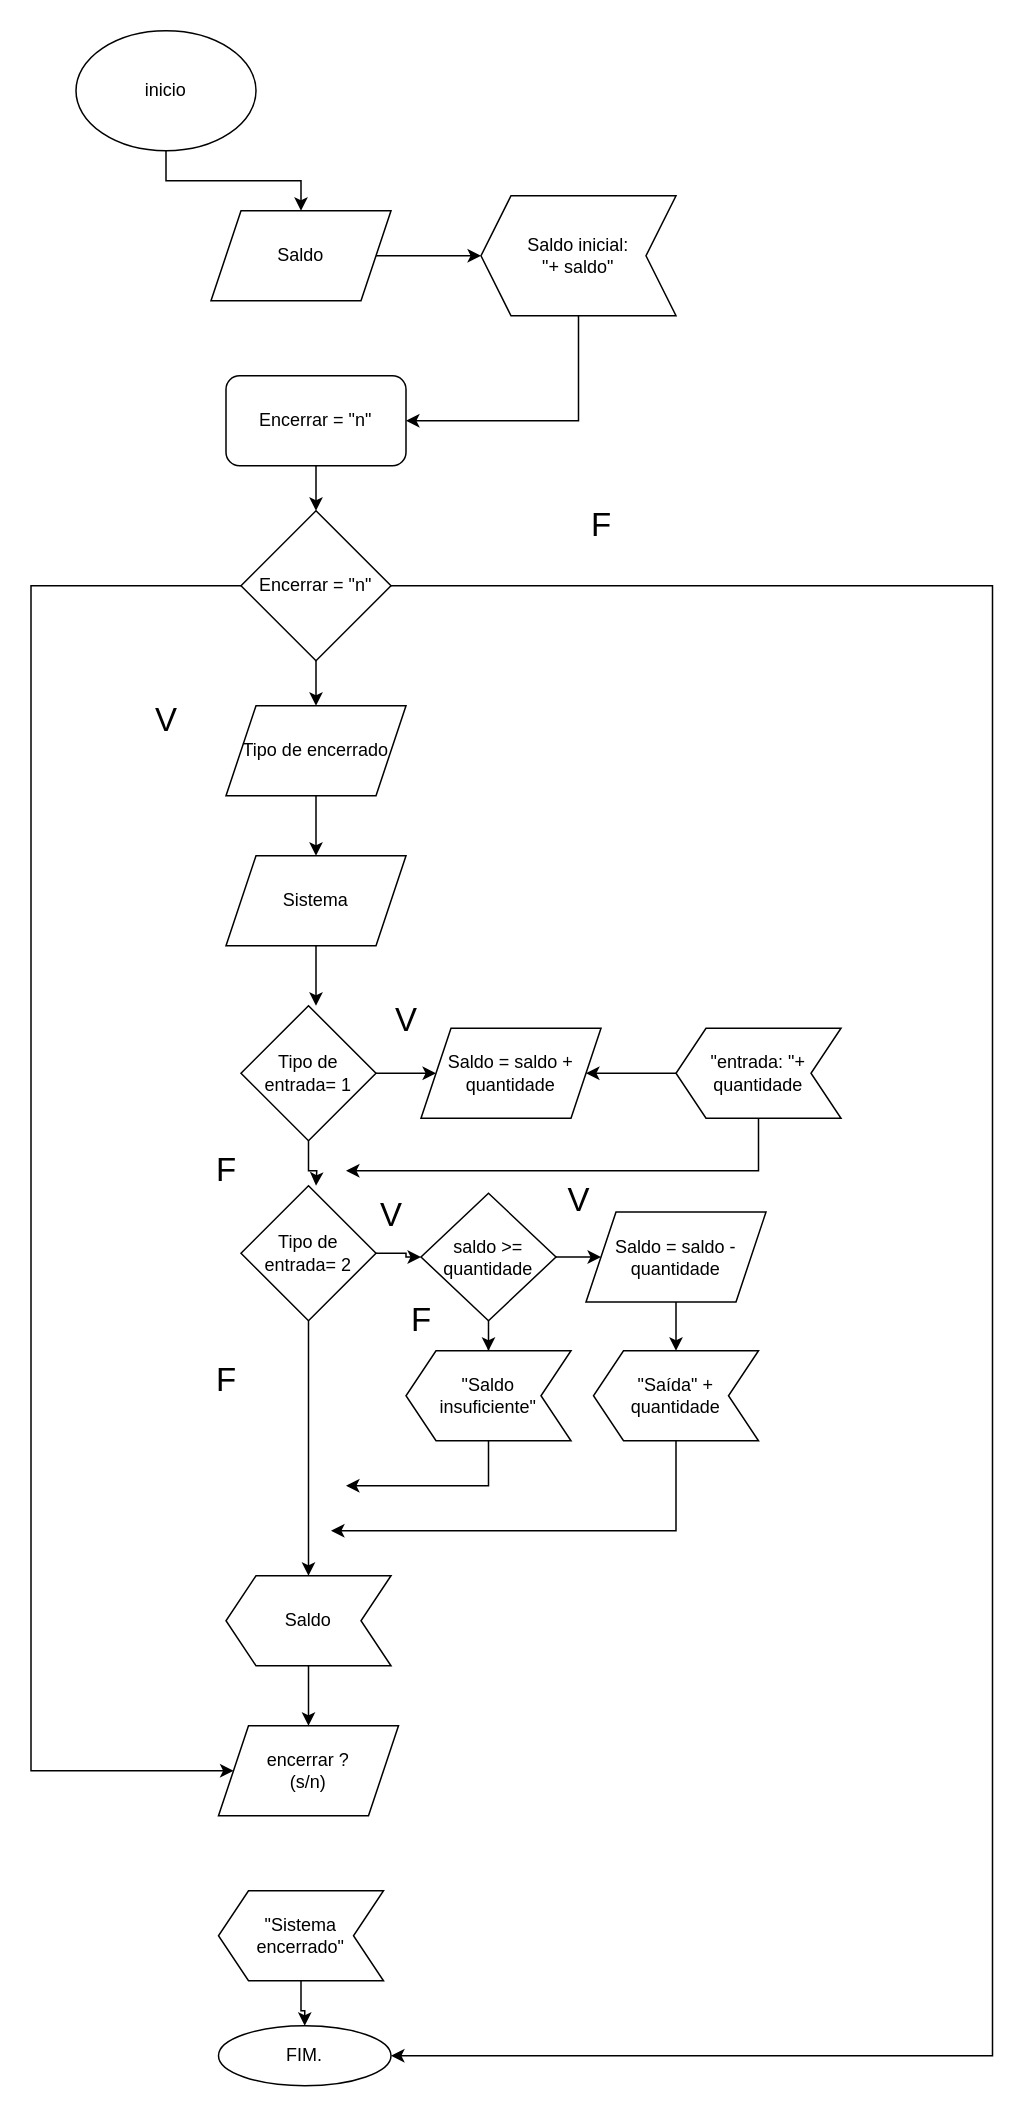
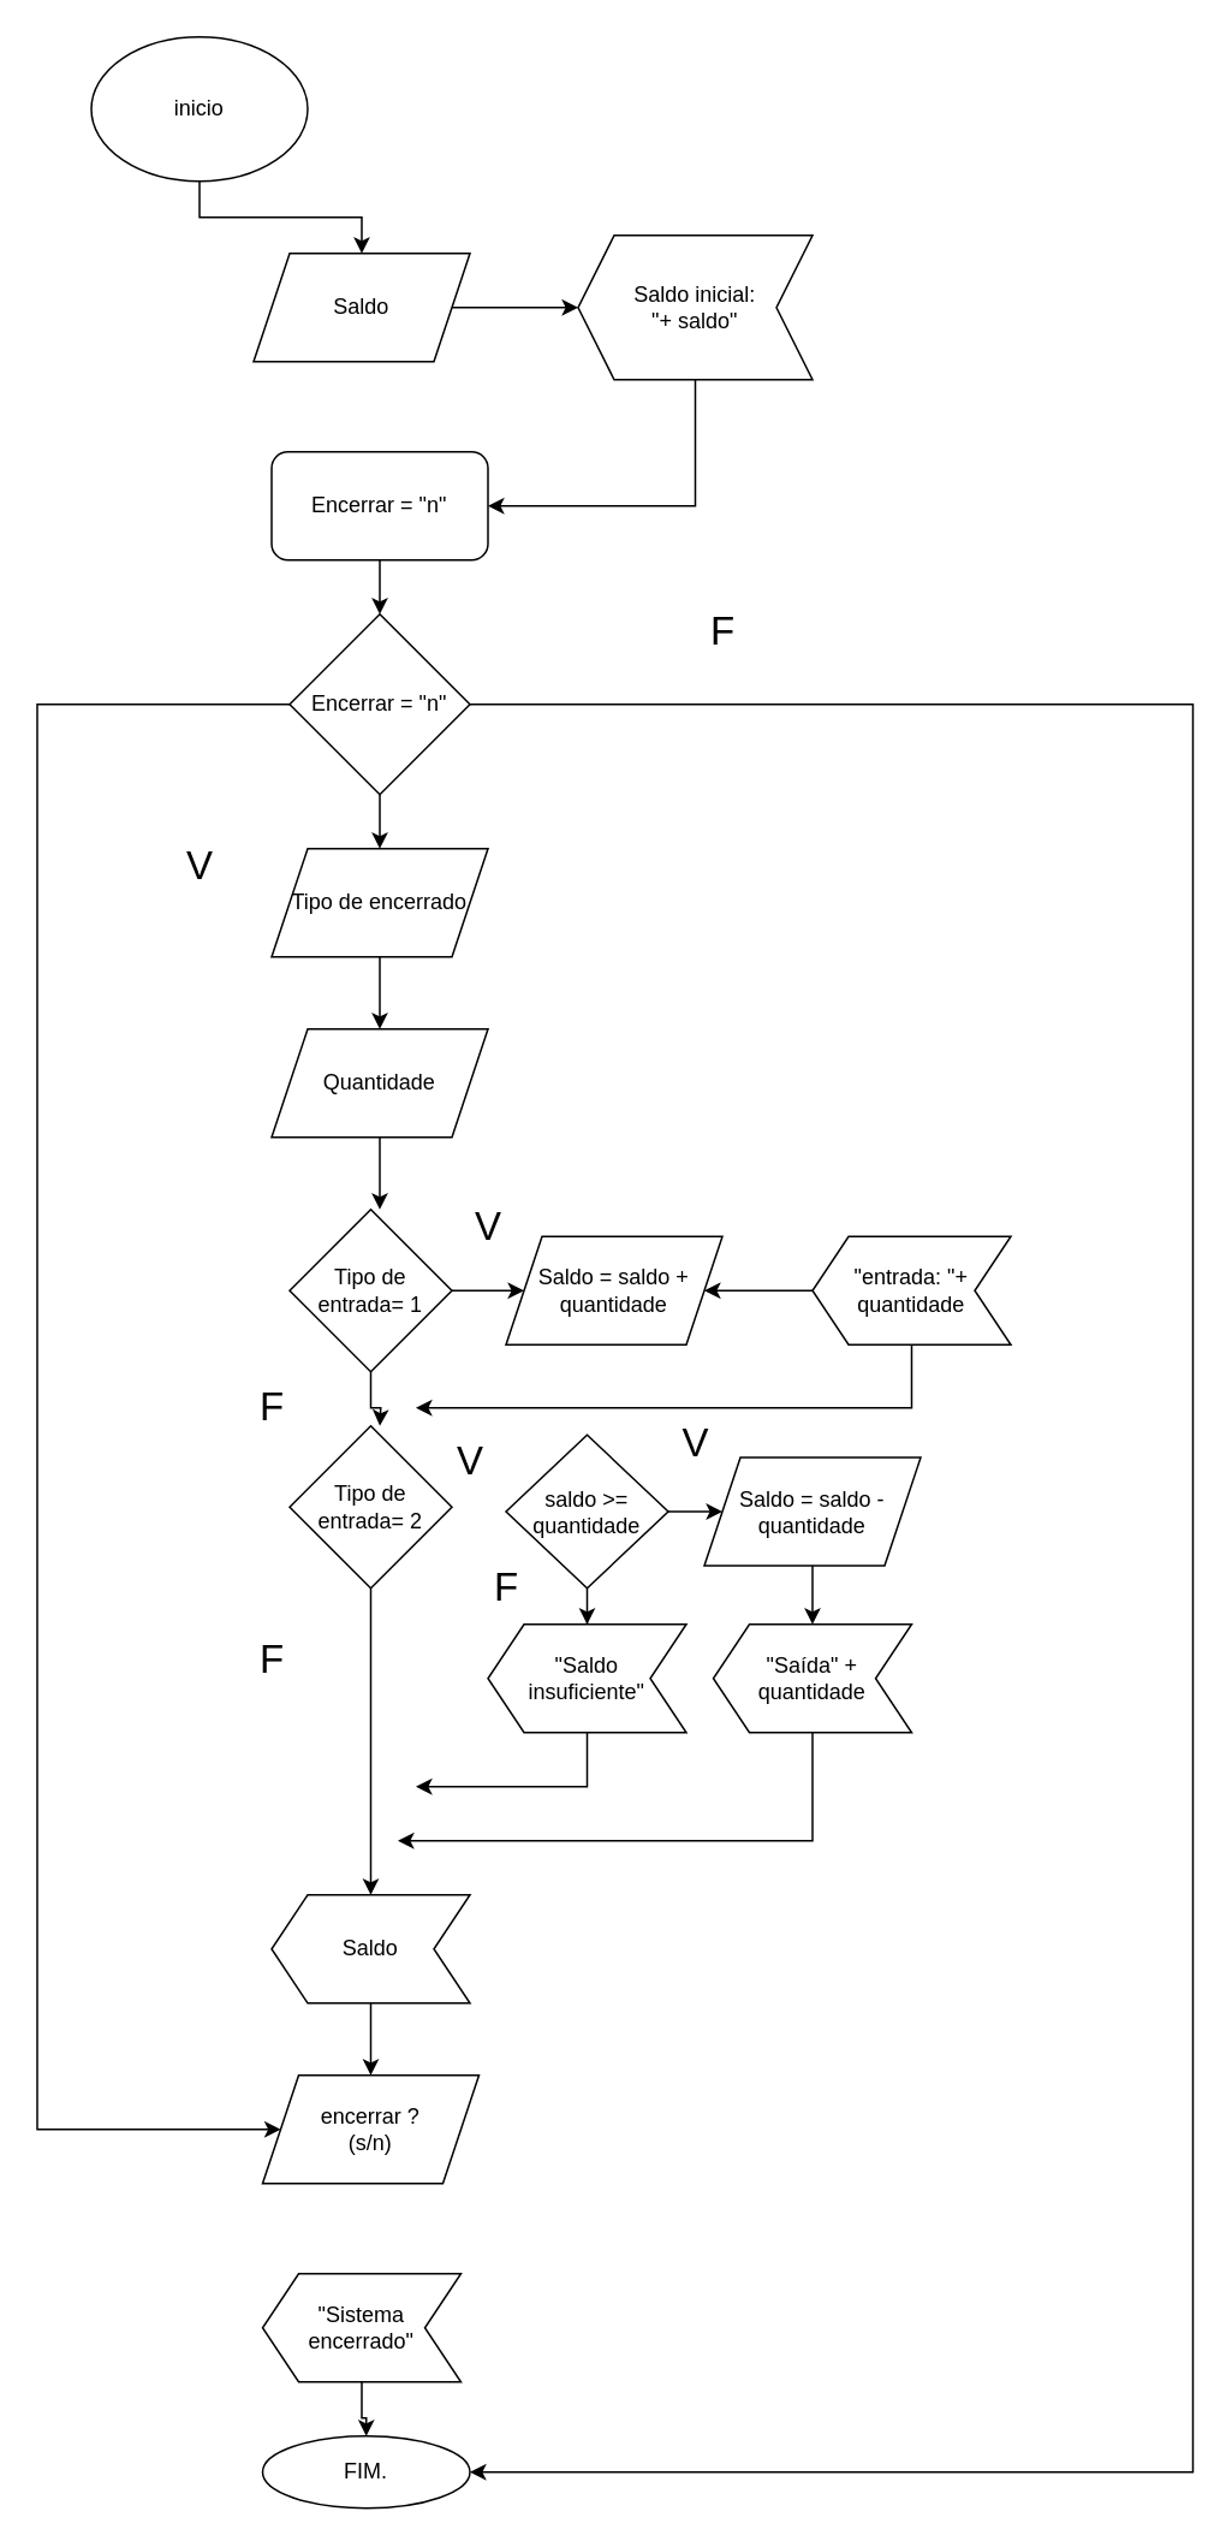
- <mxCell id="19" value="Sistema" style="shape=parallelogram;perimeter=parallelogramPerimeter;whiteSpace=wrap;html=1;fixedSize=1;" vertex="1" parent="1"><mxGeometry x="150" y="570" width="120" height="60" as="geometry" /></mxCell>
+ <mxCell id="19" value="Quantidade" style="shape=parallelogram;perimeter=parallelogramPerimeter;whiteSpace=wrap;html=1;fixedSize=1;" vertex="1" parent="1"><mxGeometry x="150" y="570" width="120" height="60" as="geometry" /></mxCell>
- <mxCell id="24" style="edgeStyle=orthogonalEdgeStyle;rounded=0;orthogonalLoop=1;jettySize=auto;html=1;entryX=0;entryY=0.5;entryDx=0;entryDy=0;" edge="1" parent="1" source="26" target="32"><mxGeometry relative="1" as="geometry" /></mxCell>
